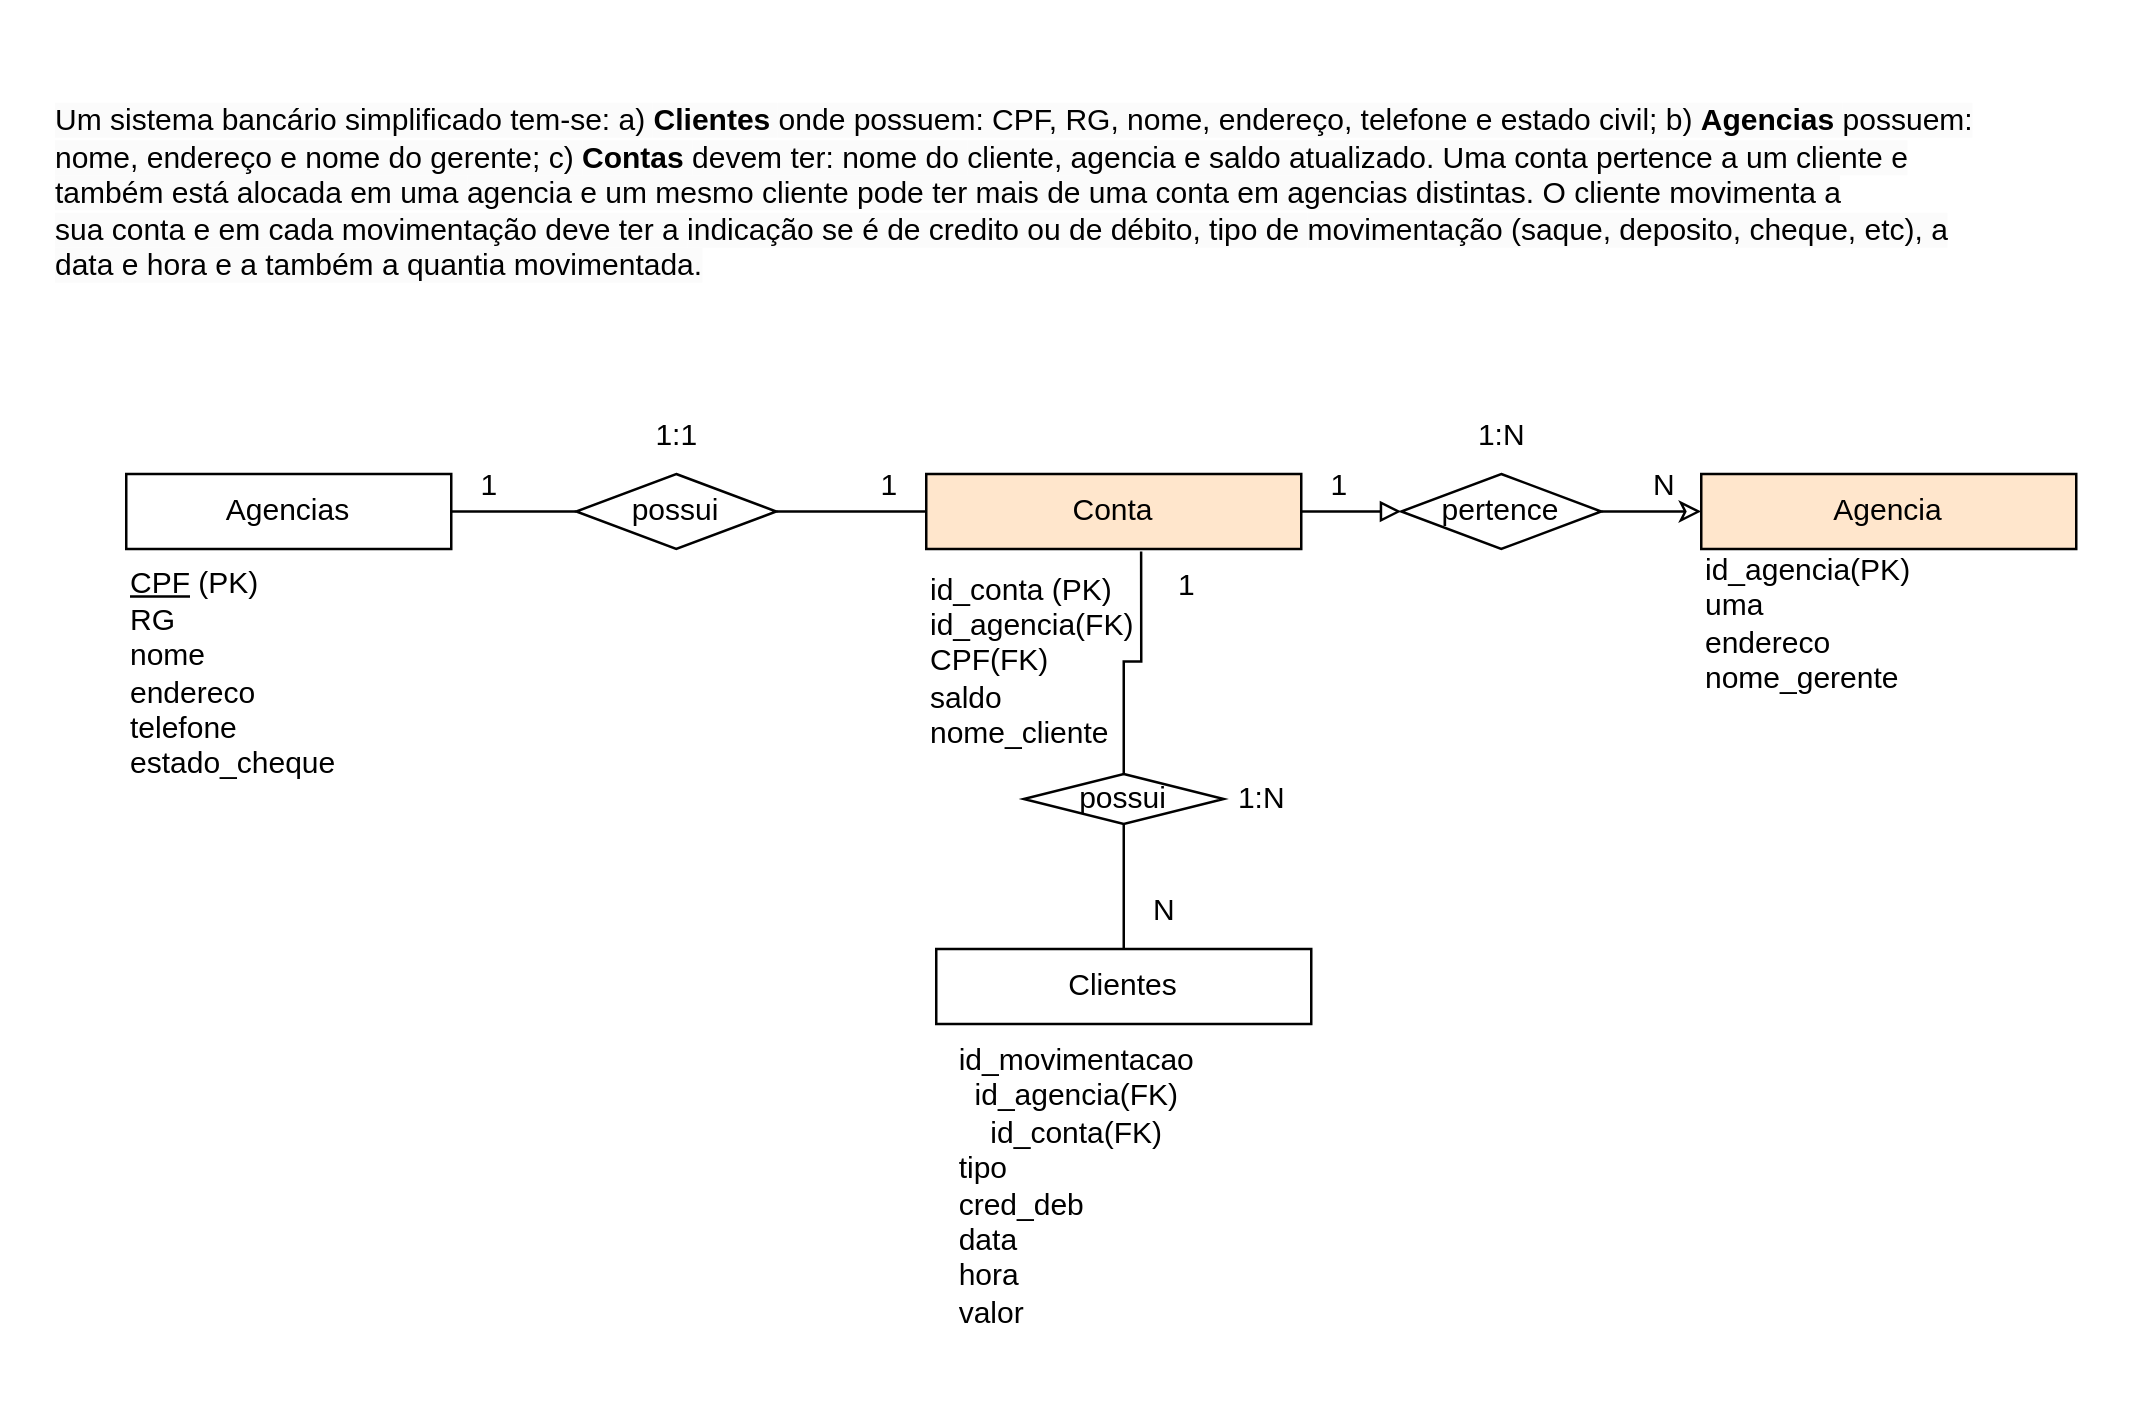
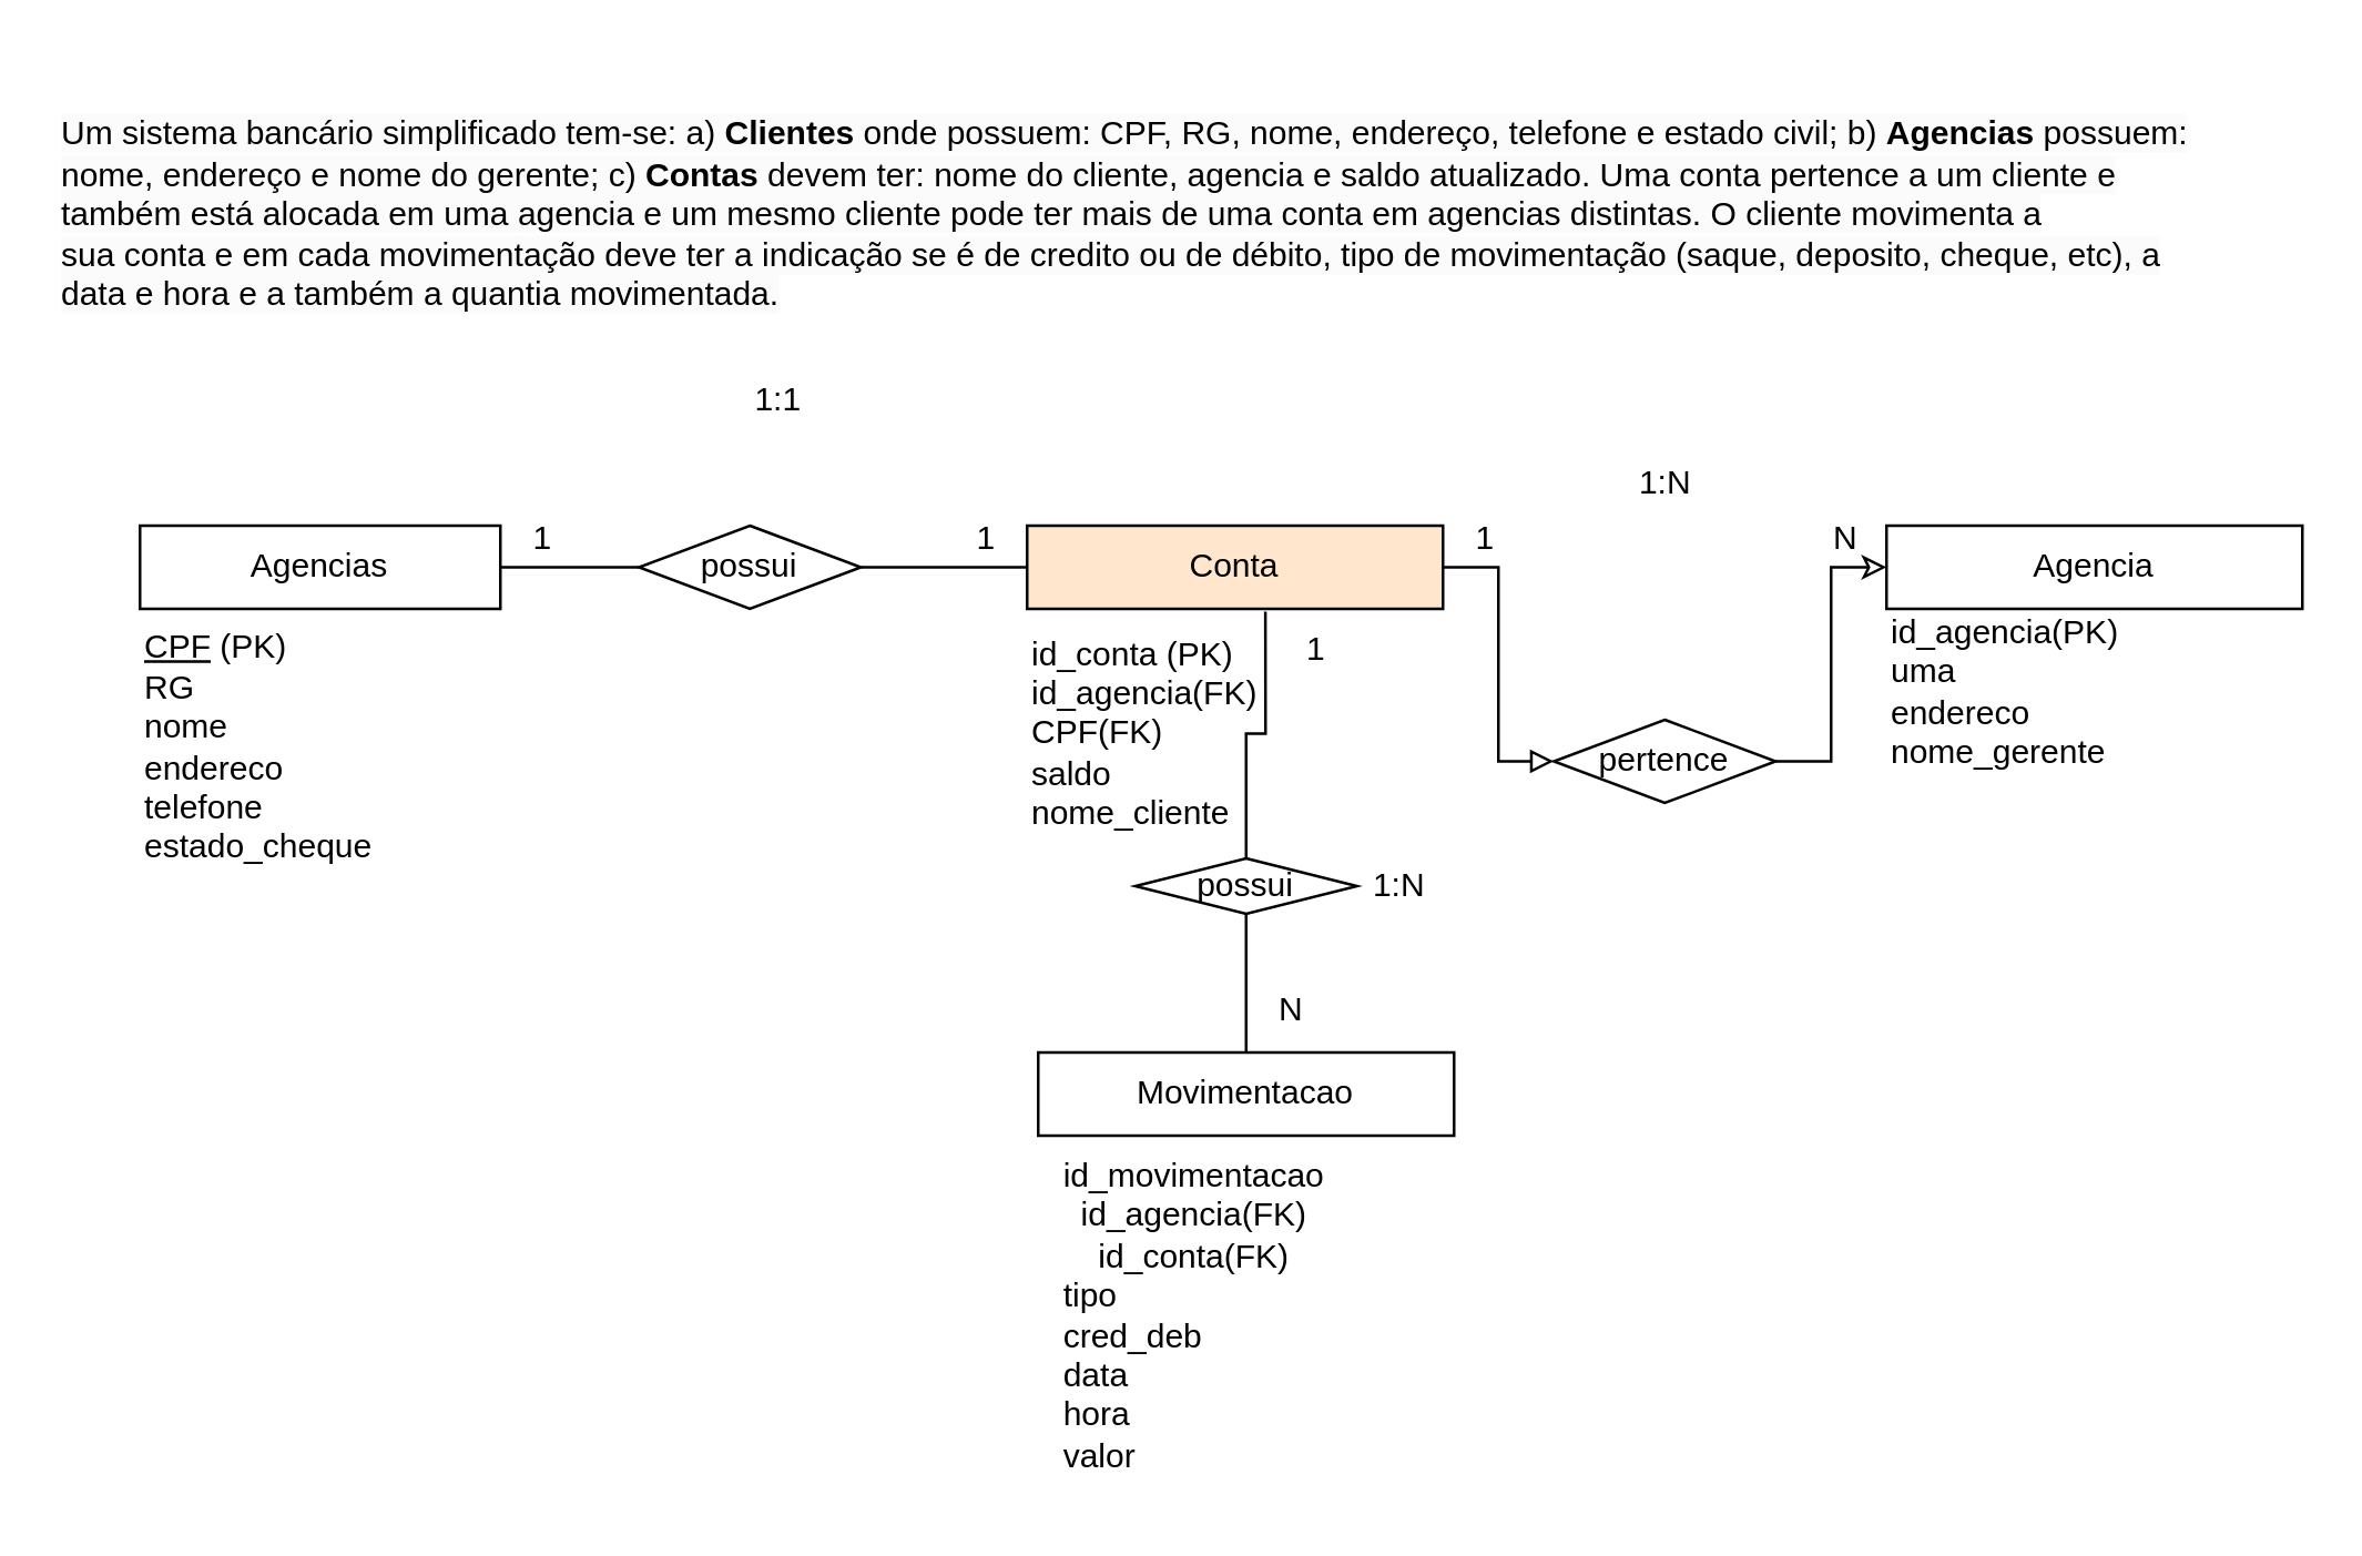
- <mxCell id="28" value="1:1" style="text;html=1;align=center;verticalAlign=middle;resizable=0;points=[];autosize=1;strokeColor=none;fillColor=none;" vertex="1" parent="1"><mxGeometry x="250" y="159" width="40" height="30" as="geometry" /></mxCell>
+ <mxCell id="28" value="1:1" style="text;html=1;align=center;verticalAlign=middle;resizable=0;points=[];autosize=1;strokeColor=none;fillColor=none;" vertex="1" parent="1"><mxGeometry x="260" y="129" width="40" height="30" as="geometry" /></mxCell>
- <mxCell id="18" value="pertence" style="rhombus;whiteSpace=wrap;html=1;" vertex="1" parent="1"><mxGeometry x="560" y="189" width="80" height="30" as="geometry" /></mxCell>
+ <mxCell id="18" value="pertence" style="rhombus;whiteSpace=wrap;html=1;" vertex="1" parent="1"><mxGeometry x="560" y="259" width="80" height="30" as="geometry" /></mxCell>
- <mxCell id="10" value="Agencia" style="rounded=0;whiteSpace=wrap;html=1;fillColor=#ffe6cc;" vertex="1" parent="1"><mxGeometry x="680" y="189" width="150" height="30" as="geometry" /></mxCell>
+ <mxCell id="10" value="Agencia" style="rounded=0;whiteSpace=wrap;html=1;" vertex="1" parent="1"><mxGeometry x="680" y="189" width="150" height="30" as="geometry" /></mxCell>
- <mxCell id="19" value="Clientes" style="rounded=0;whiteSpace=wrap;html=1;" vertex="1" parent="1"><mxGeometry x="374" y="379" width="150" height="30" as="geometry" /></mxCell>
+ <mxCell id="19" value="Movimentacao" style="rounded=0;whiteSpace=wrap;html=1;" vertex="1" parent="1"><mxGeometry x="374" y="379" width="150" height="30" as="geometry" /></mxCell>
